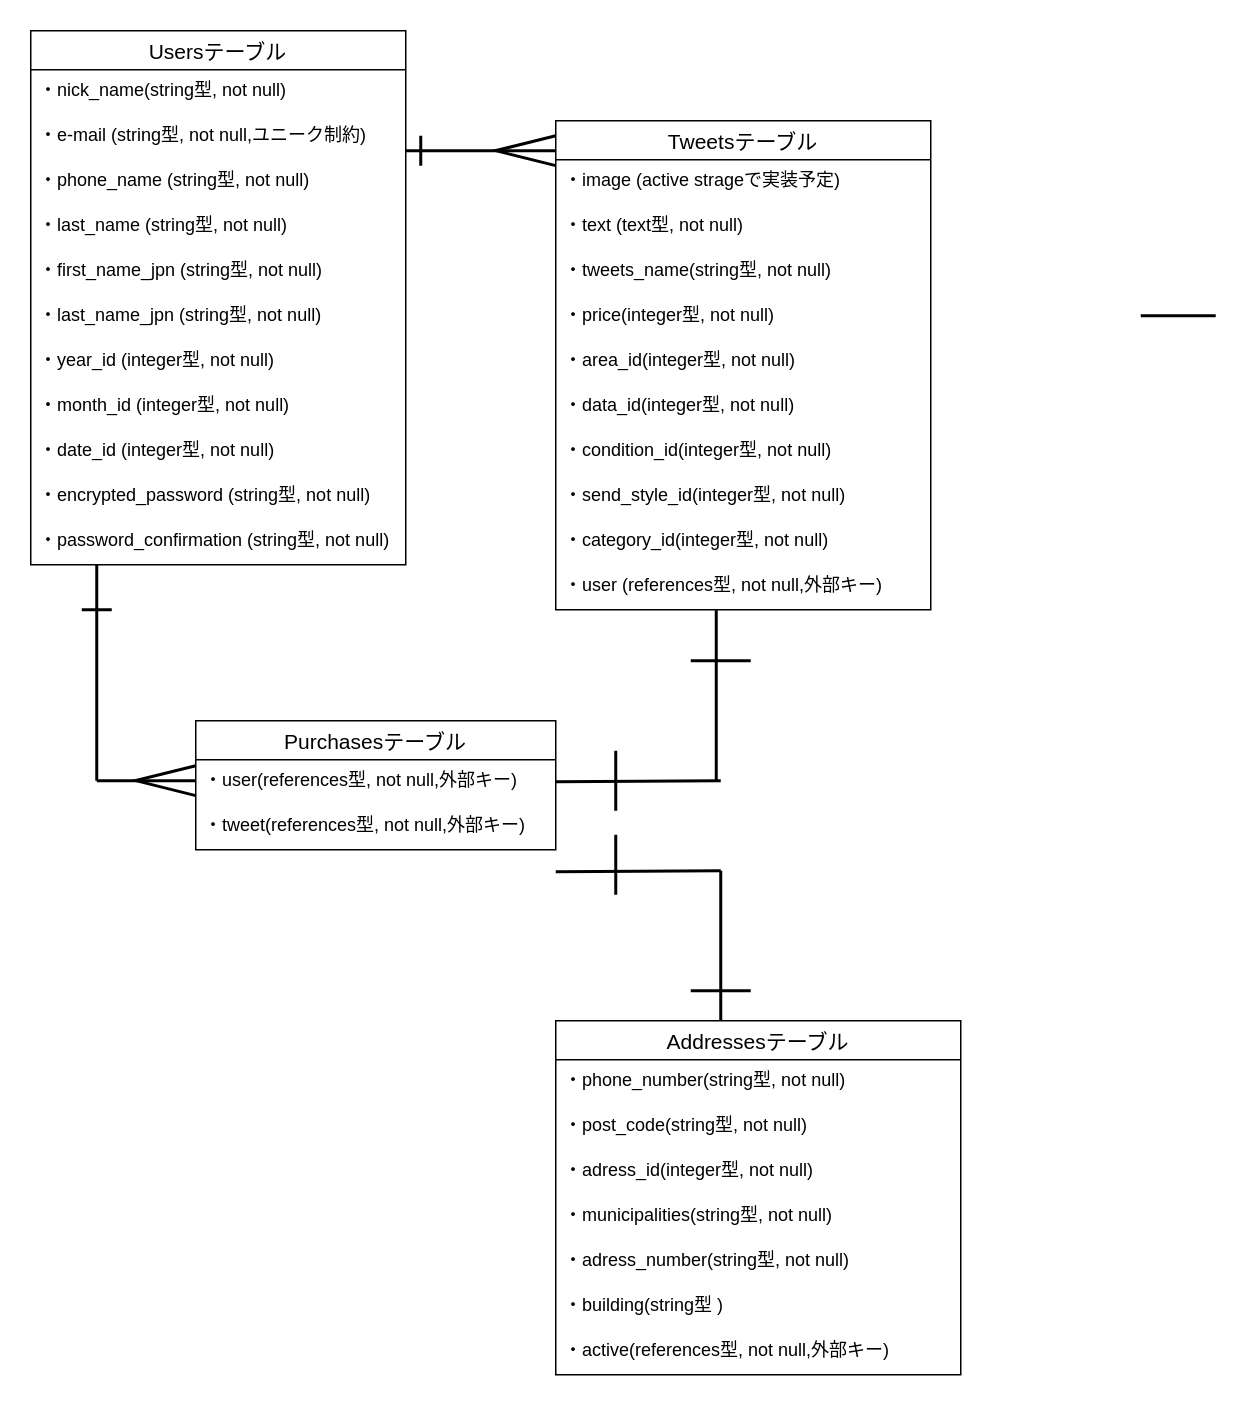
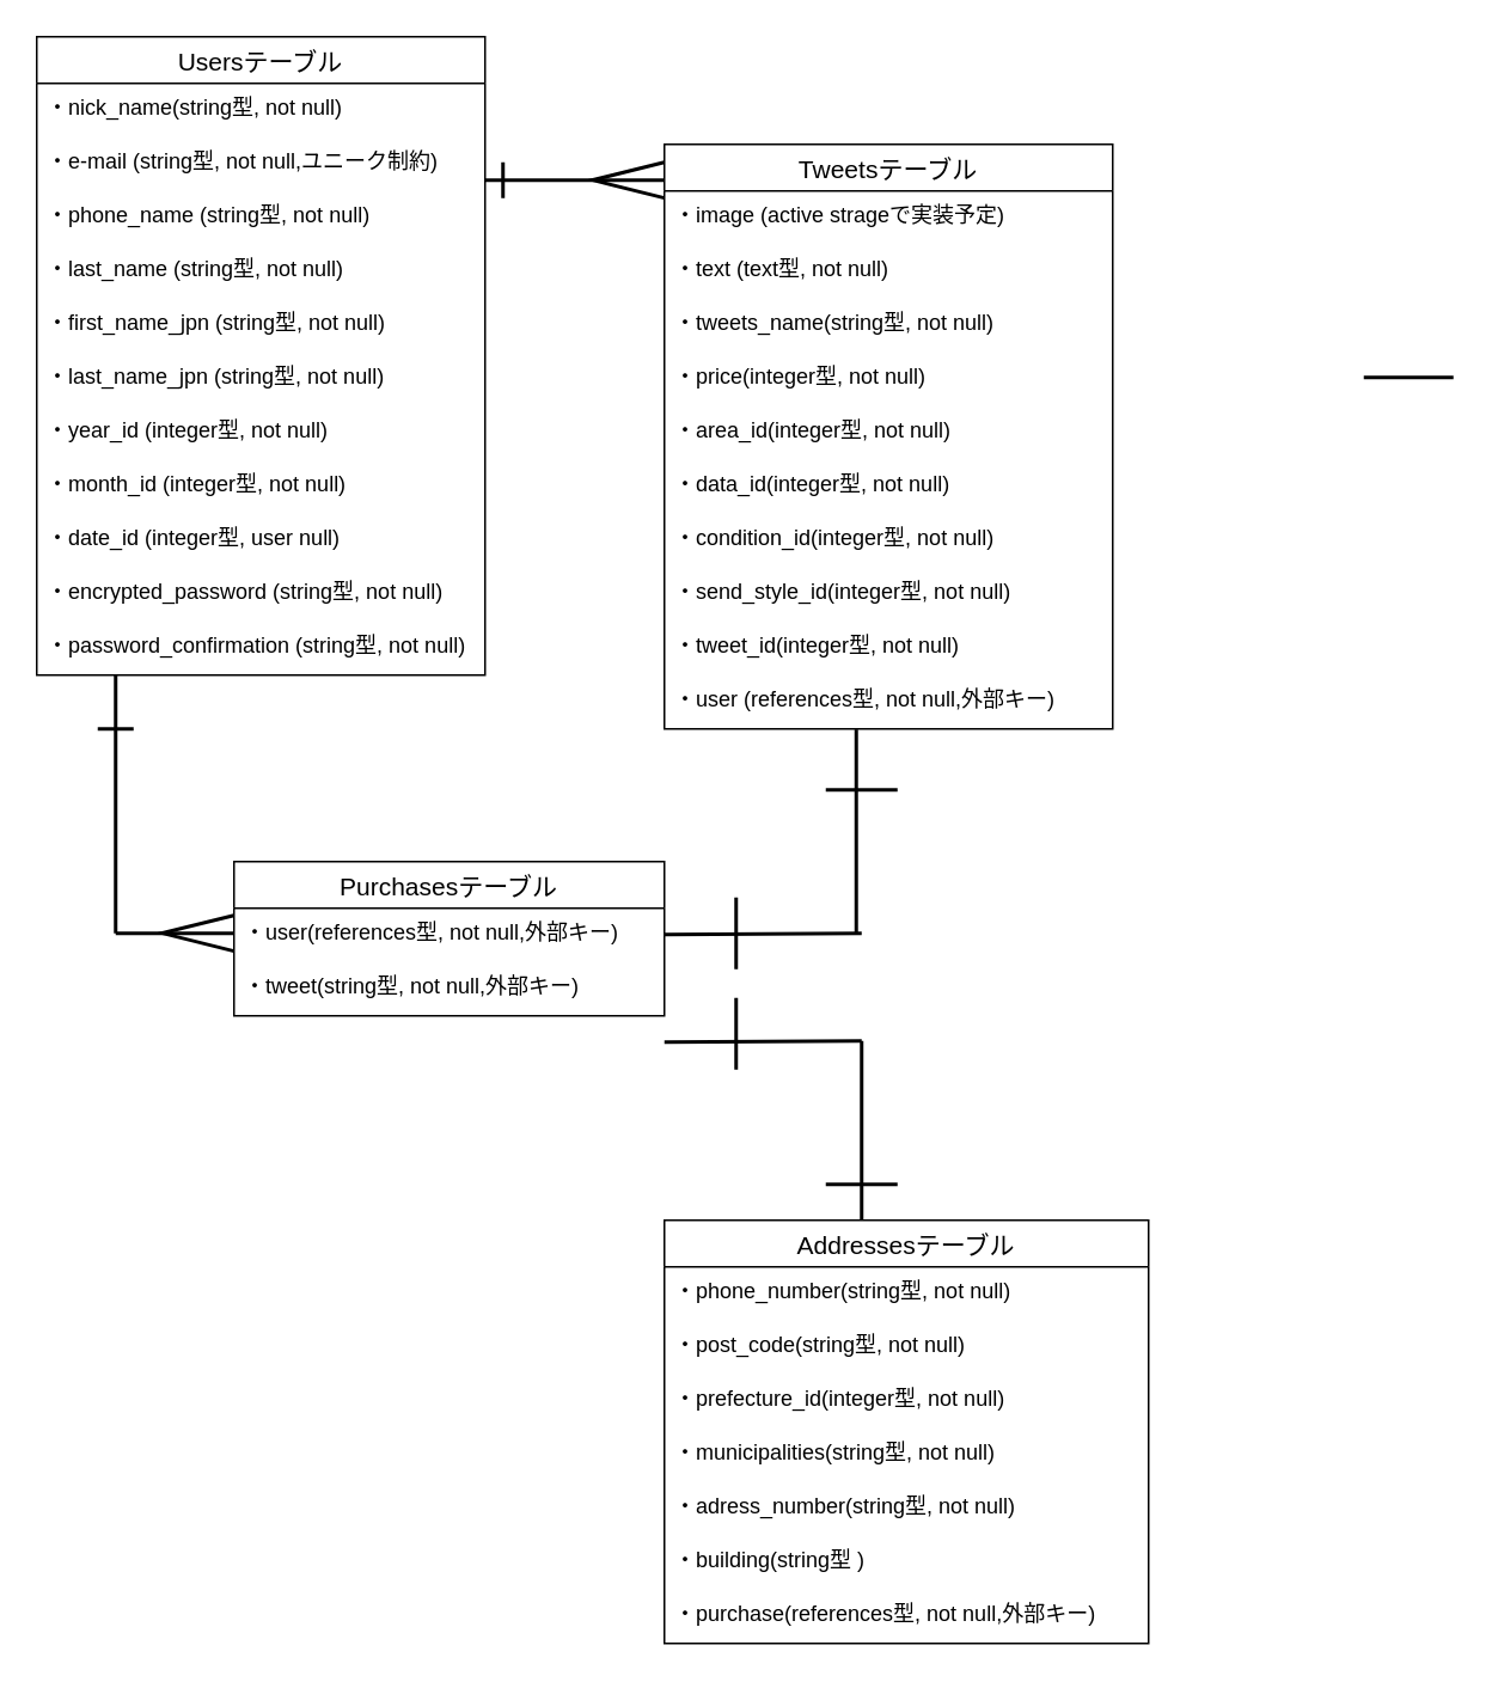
- <mxCell id="11" value="・date_id (integer型, not null)" style="text;strokeColor=none;fillColor=none;spacingLeft=4;spacingRight=4;overflow=hidden;rotatable=0;points=[[0,0.5],[1,0.5]];portConstraint=eastwest;fontSize=12;" parent="2" vertex="1"><mxGeometry y="266" width="250" height="30" as="geometry" /></mxCell>
+ <mxCell id="11" value="・date_id (integer型, user null)" style="text;strokeColor=none;fillColor=none;spacingLeft=4;spacingRight=4;overflow=hidden;rotatable=0;points=[[0,0.5],[1,0.5]];portConstraint=eastwest;fontSize=12;" parent="2" vertex="1"><mxGeometry y="266" width="250" height="30" as="geometry" /></mxCell>
- <mxCell id="23" value="・category_id(integer型, not null)" style="text;strokeColor=none;fillColor=none;spacingLeft=4;spacingRight=4;overflow=hidden;rotatable=0;points=[[0,0.5],[1,0.5]];portConstraint=eastwest;fontSize=12;" parent="14" vertex="1"><mxGeometry y="266" width="250" height="30" as="geometry" /></mxCell>
+ <mxCell id="23" value="・tweet_id(integer型, not null)" style="text;strokeColor=none;fillColor=none;spacingLeft=4;spacingRight=4;overflow=hidden;rotatable=0;points=[[0,0.5],[1,0.5]];portConstraint=eastwest;fontSize=12;" parent="14" vertex="1"><mxGeometry y="266" width="250" height="30" as="geometry" /></mxCell>
- <mxCell id="27" value="・tweet(references型, not null,外部キー)" style="text;strokeColor=none;fillColor=none;spacingLeft=4;spacingRight=4;overflow=hidden;rotatable=0;points=[[0,0.5],[1,0.5]];portConstraint=eastwest;fontSize=12;" parent="25" vertex="1"><mxGeometry y="56" width="240" height="30" as="geometry" /></mxCell>
+ <mxCell id="27" value="・tweet(string型, not null,外部キー)" style="text;strokeColor=none;fillColor=none;spacingLeft=4;spacingRight=4;overflow=hidden;rotatable=0;points=[[0,0.5],[1,0.5]];portConstraint=eastwest;fontSize=12;" parent="25" vertex="1"><mxGeometry y="56" width="240" height="30" as="geometry" /></mxCell>
- <mxCell id="31" value="・adress_id(integer型, not null)" style="text;strokeColor=none;fillColor=none;spacingLeft=4;spacingRight=4;overflow=hidden;rotatable=0;points=[[0,0.5],[1,0.5]];portConstraint=eastwest;fontSize=12;" parent="28" vertex="1"><mxGeometry y="86" width="270" height="30" as="geometry" /></mxCell>
+ <mxCell id="31" value="・prefecture_id(integer型, not null)" style="text;strokeColor=none;fillColor=none;spacingLeft=4;spacingRight=4;overflow=hidden;rotatable=0;points=[[0,0.5],[1,0.5]];portConstraint=eastwest;fontSize=12;" parent="28" vertex="1"><mxGeometry y="86" width="270" height="30" as="geometry" /></mxCell>
- <mxCell id="35" value="・active(references型, not null,外部キー)" style="text;strokeColor=none;fillColor=none;spacingLeft=4;spacingRight=4;overflow=hidden;rotatable=0;points=[[0,0.5],[1,0.5]];portConstraint=eastwest;fontSize=12;" parent="28" vertex="1"><mxGeometry y="206" width="270" height="30" as="geometry" /></mxCell>
+ <mxCell id="35" value="・purchase(references型, not null,外部キー)" style="text;strokeColor=none;fillColor=none;spacingLeft=4;spacingRight=4;overflow=hidden;rotatable=0;points=[[0,0.5],[1,0.5]];portConstraint=eastwest;fontSize=12;" parent="28" vertex="1"><mxGeometry y="206" width="270" height="30" as="geometry" /></mxCell>
